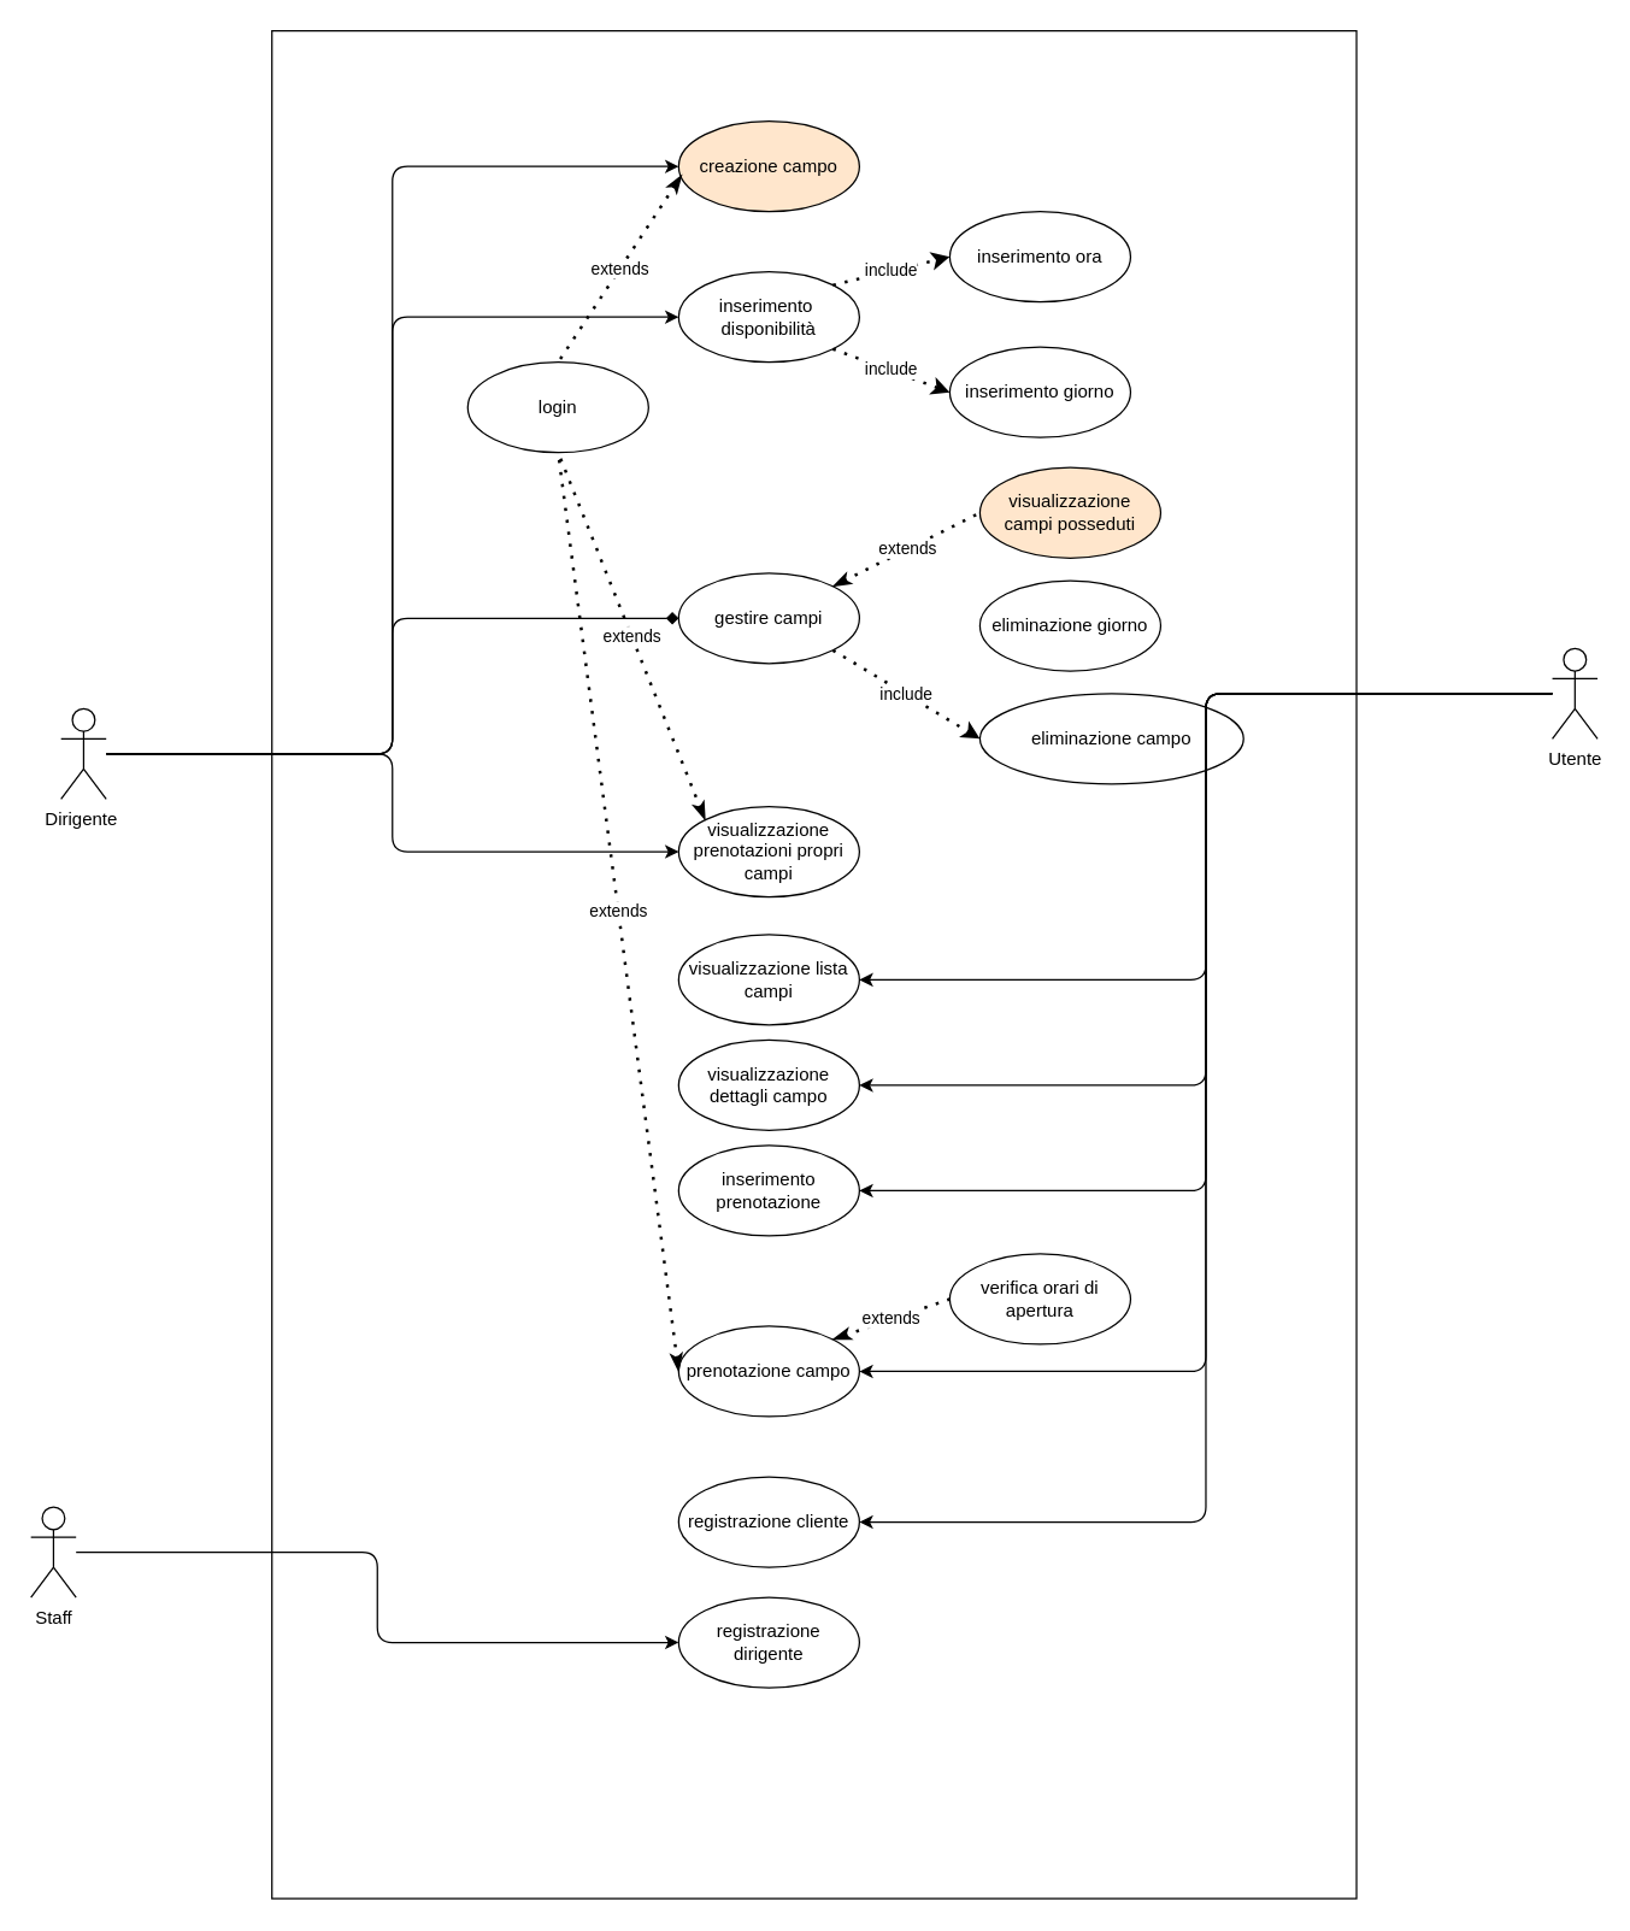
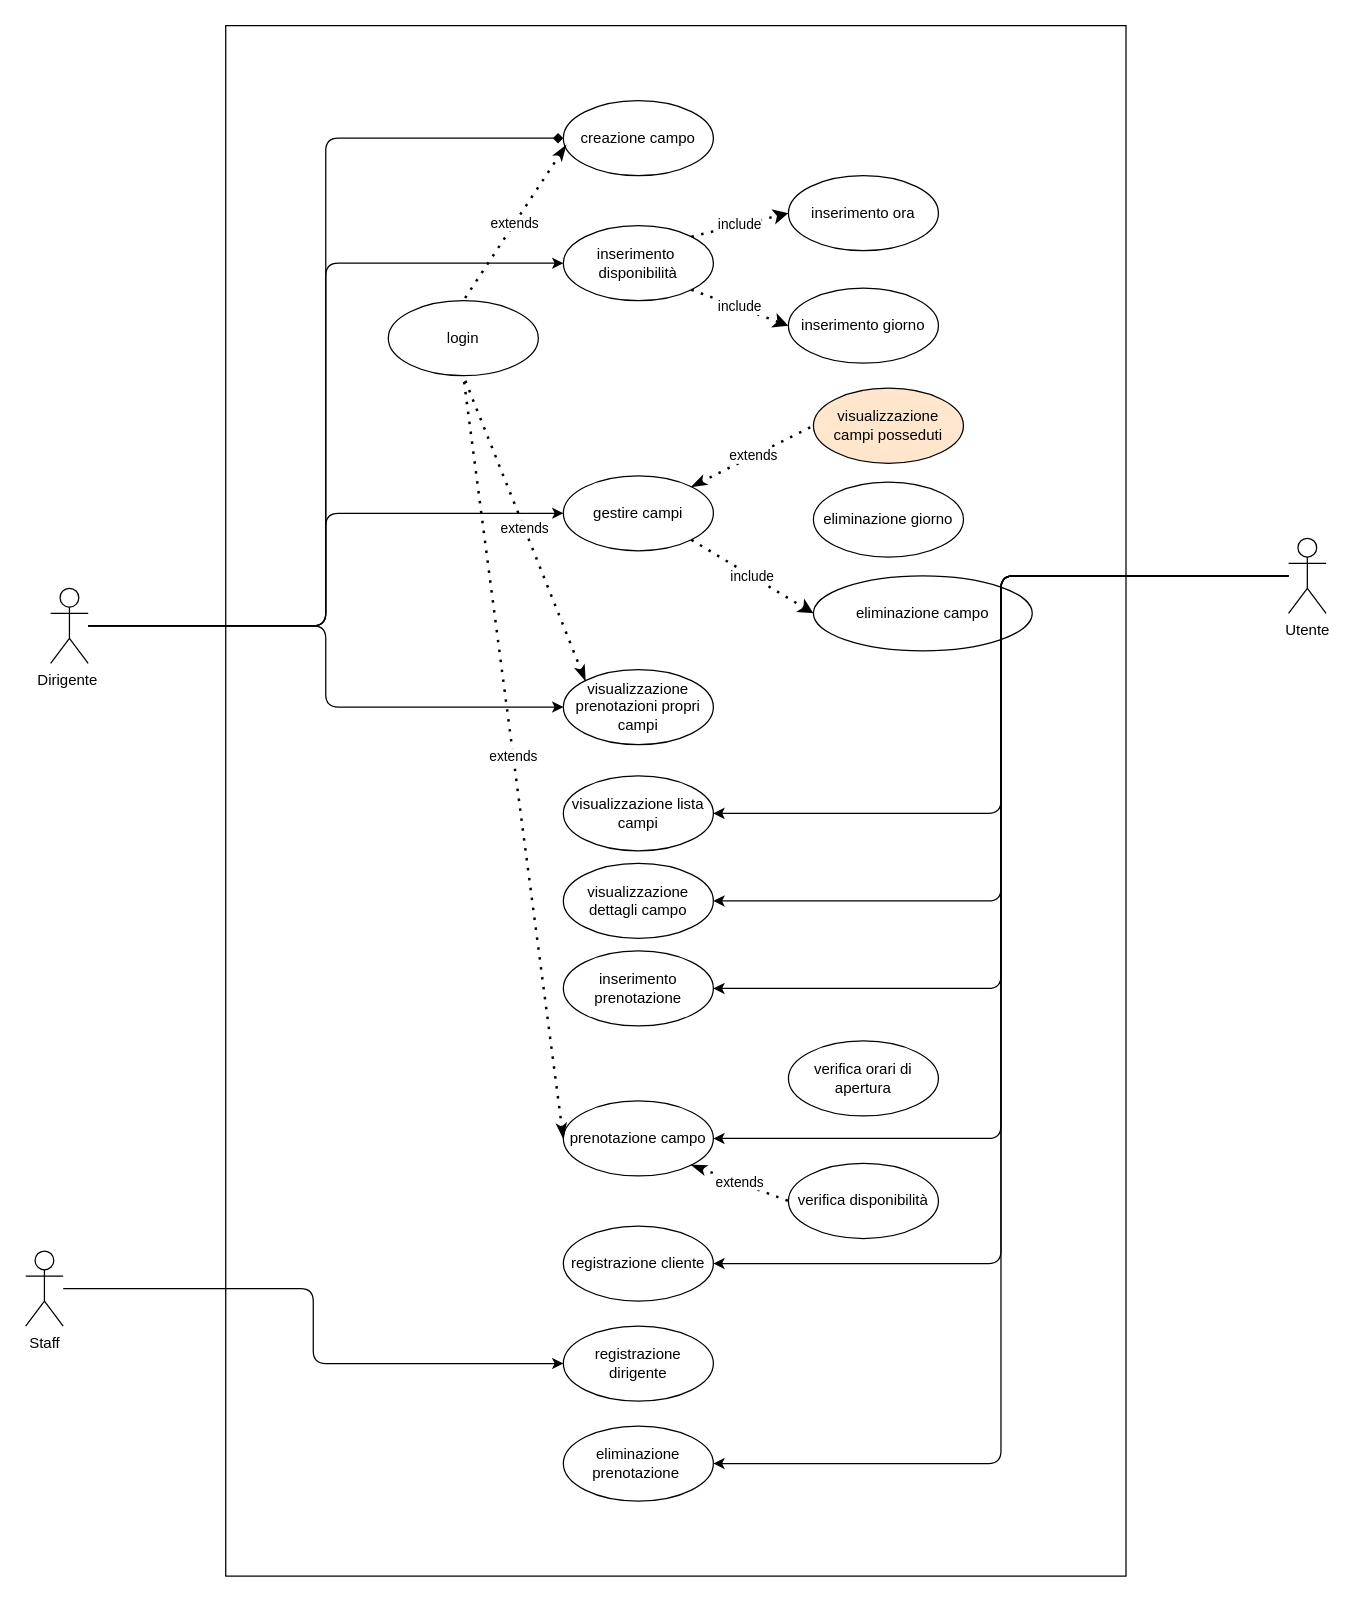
- <mxCell id="29" style="edgeStyle=orthogonalEdgeStyle;rounded=1;orthogonalLoop=1;jettySize=auto;html=1;startArrow=none;startFill=0;endArrow=classic;endFill=1;entryX=0;entryY=0.5;entryDx=0;entryDy=0;" edge="1" parent="1" source="33" target="3"><mxGeometry relative="1" as="geometry"><mxPoint x="220" y="676.667" as="targetPoint" /></mxGeometry></mxCell>
+ <mxCell id="29" style="edgeStyle=orthogonalEdgeStyle;rounded=1;orthogonalLoop=1;jettySize=auto;html=1;startArrow=none;startFill=0;endArrow=diamond;endFill=1;entryX=0;entryY=0.5;entryDx=0;entryDy=0;" edge="1" parent="1" source="33" target="3"><mxGeometry relative="1" as="geometry"><mxPoint x="220" y="676.667" as="targetPoint" /></mxGeometry></mxCell>
- <mxCell id="3" value="creazione campo" style="ellipse;whiteSpace=wrap;html=1;fillColor=#ffe6cc;" vertex="1" parent="1"><mxGeometry x="450" y="80" width="120" height="60" as="geometry" /></mxCell>
+ <mxCell id="3" value="creazione campo" style="ellipse;whiteSpace=wrap;html=1;" vertex="1" parent="1"><mxGeometry x="450" y="80" width="120" height="60" as="geometry" /></mxCell>
- <mxCell id="31" style="edgeStyle=orthogonalEdgeStyle;rounded=1;orthogonalLoop=1;jettySize=auto;html=1;entryX=0;entryY=0.5;entryDx=0;entryDy=0;startArrow=none;startFill=0;endArrow=diamond;endFill=1;" edge="1" parent="1" source="33" target="9"><mxGeometry relative="1" as="geometry" /></mxCell>
+ <mxCell id="31" style="edgeStyle=orthogonalEdgeStyle;rounded=1;orthogonalLoop=1;jettySize=auto;html=1;entryX=0;entryY=0.5;entryDx=0;entryDy=0;startArrow=none;startFill=0;endArrow=classic;endFill=1;" edge="1" parent="1" source="33" target="9"><mxGeometry relative="1" as="geometry" /></mxCell>
- <mxCell id="21" value="extends" style="endArrow=none;dashed=1;html=1;dashPattern=1 3;strokeWidth=2;rounded=0;exitX=1;exitY=0;exitDx=0;exitDy=0;entryX=0;entryY=0.5;entryDx=0;entryDy=0;endFill=0;startArrow=classicThin;startFill=1;" edge="1" parent="1" source="18" target="19"><mxGeometry width="50" height="50" relative="1" as="geometry"><mxPoint x="619.996" y="809.997" as="sourcePoint" /><mxPoint x="717.57" y="761.21" as="targetPoint" /></mxGeometry></mxCell>
+ <mxCell id="22" value="extends" style="endArrow=none;dashed=1;html=1;dashPattern=1 3;strokeWidth=2;rounded=0;exitX=1;exitY=1;exitDx=0;exitDy=0;entryX=0;entryY=0.5;entryDx=0;entryDy=0;endFill=0;startArrow=classicThin;startFill=1;" edge="1" parent="1" source="18" target="20"><mxGeometry width="50" height="50" relative="1" as="geometry"><mxPoint x="572.426" y="408.787" as="sourcePoint" /><mxPoint x="670" y="360" as="targetPoint" /></mxGeometry></mxCell>
+ <mxCell id="20" value="verifica disponibilità" style="ellipse;whiteSpace=wrap;html=1;" vertex="1" parent="1"><mxGeometry x="630" y="930" width="120" height="60" as="geometry" /></mxCell>
+ <mxCell id="35" value="eliminazione prenotazione&amp;nbsp;" style="ellipse;whiteSpace=wrap;html=1;" vertex="1" parent="1"><mxGeometry x="450" y="1140" width="120" height="60" as="geometry" /></mxCell>
+ <mxCell id="41" style="edgeStyle=orthogonalEdgeStyle;rounded=1;orthogonalLoop=1;jettySize=auto;html=1;entryX=1;entryY=0.5;entryDx=0;entryDy=0;startArrow=none;startFill=0;endArrow=classic;endFill=1;" edge="1" parent="1" source="42" target="35"><mxGeometry relative="1" as="geometry" /></mxCell>
